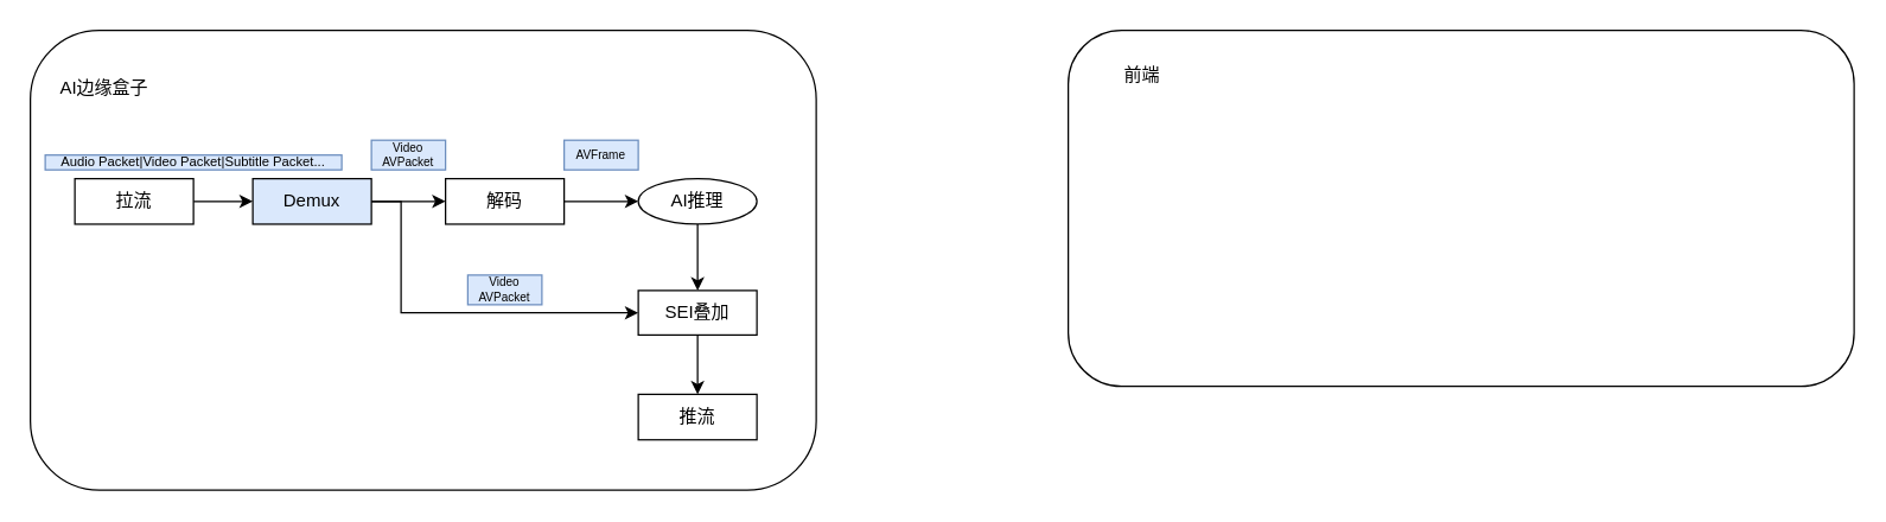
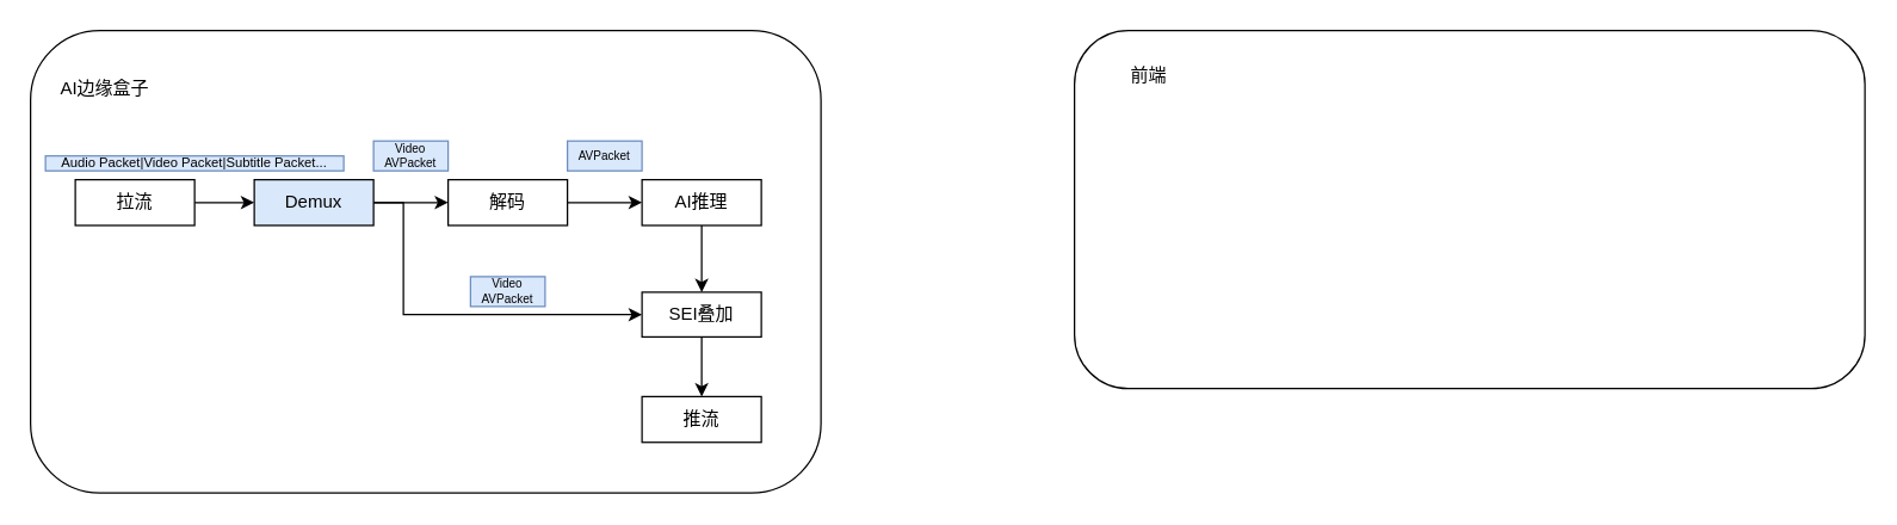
- <mxCell id="21" value="AVFrame" style="text;html=1;align=center;verticalAlign=middle;whiteSpace=wrap;rounded=0;fontSize=8;fillColor=#dae8fc;strokeColor=#6c8ebf;" vertex="1" parent="5"><mxGeometry x="360" y="74.06" width="50" height="20" as="geometry" /></mxCell>
+ <mxCell id="21" value="AVPacket" style="text;html=1;align=center;verticalAlign=middle;whiteSpace=wrap;rounded=0;fontSize=8;fillColor=#dae8fc;strokeColor=#6c8ebf;" vertex="1" parent="5"><mxGeometry x="360" y="74.06" width="50" height="20" as="geometry" /></mxCell>
- <mxCell id="16" value="AI推理" style="ellipse;whiteSpace=wrap;html=1;" vertex="1" parent="5"><mxGeometry x="410" y="100.003" width="80" height="30.667" as="geometry" /></mxCell>
+ <mxCell id="16" value="AI推理" style="rounded=0;whiteSpace=wrap;html=1;" vertex="1" parent="5"><mxGeometry x="410" y="100.003" width="80" height="30.667" as="geometry" /></mxCell>
